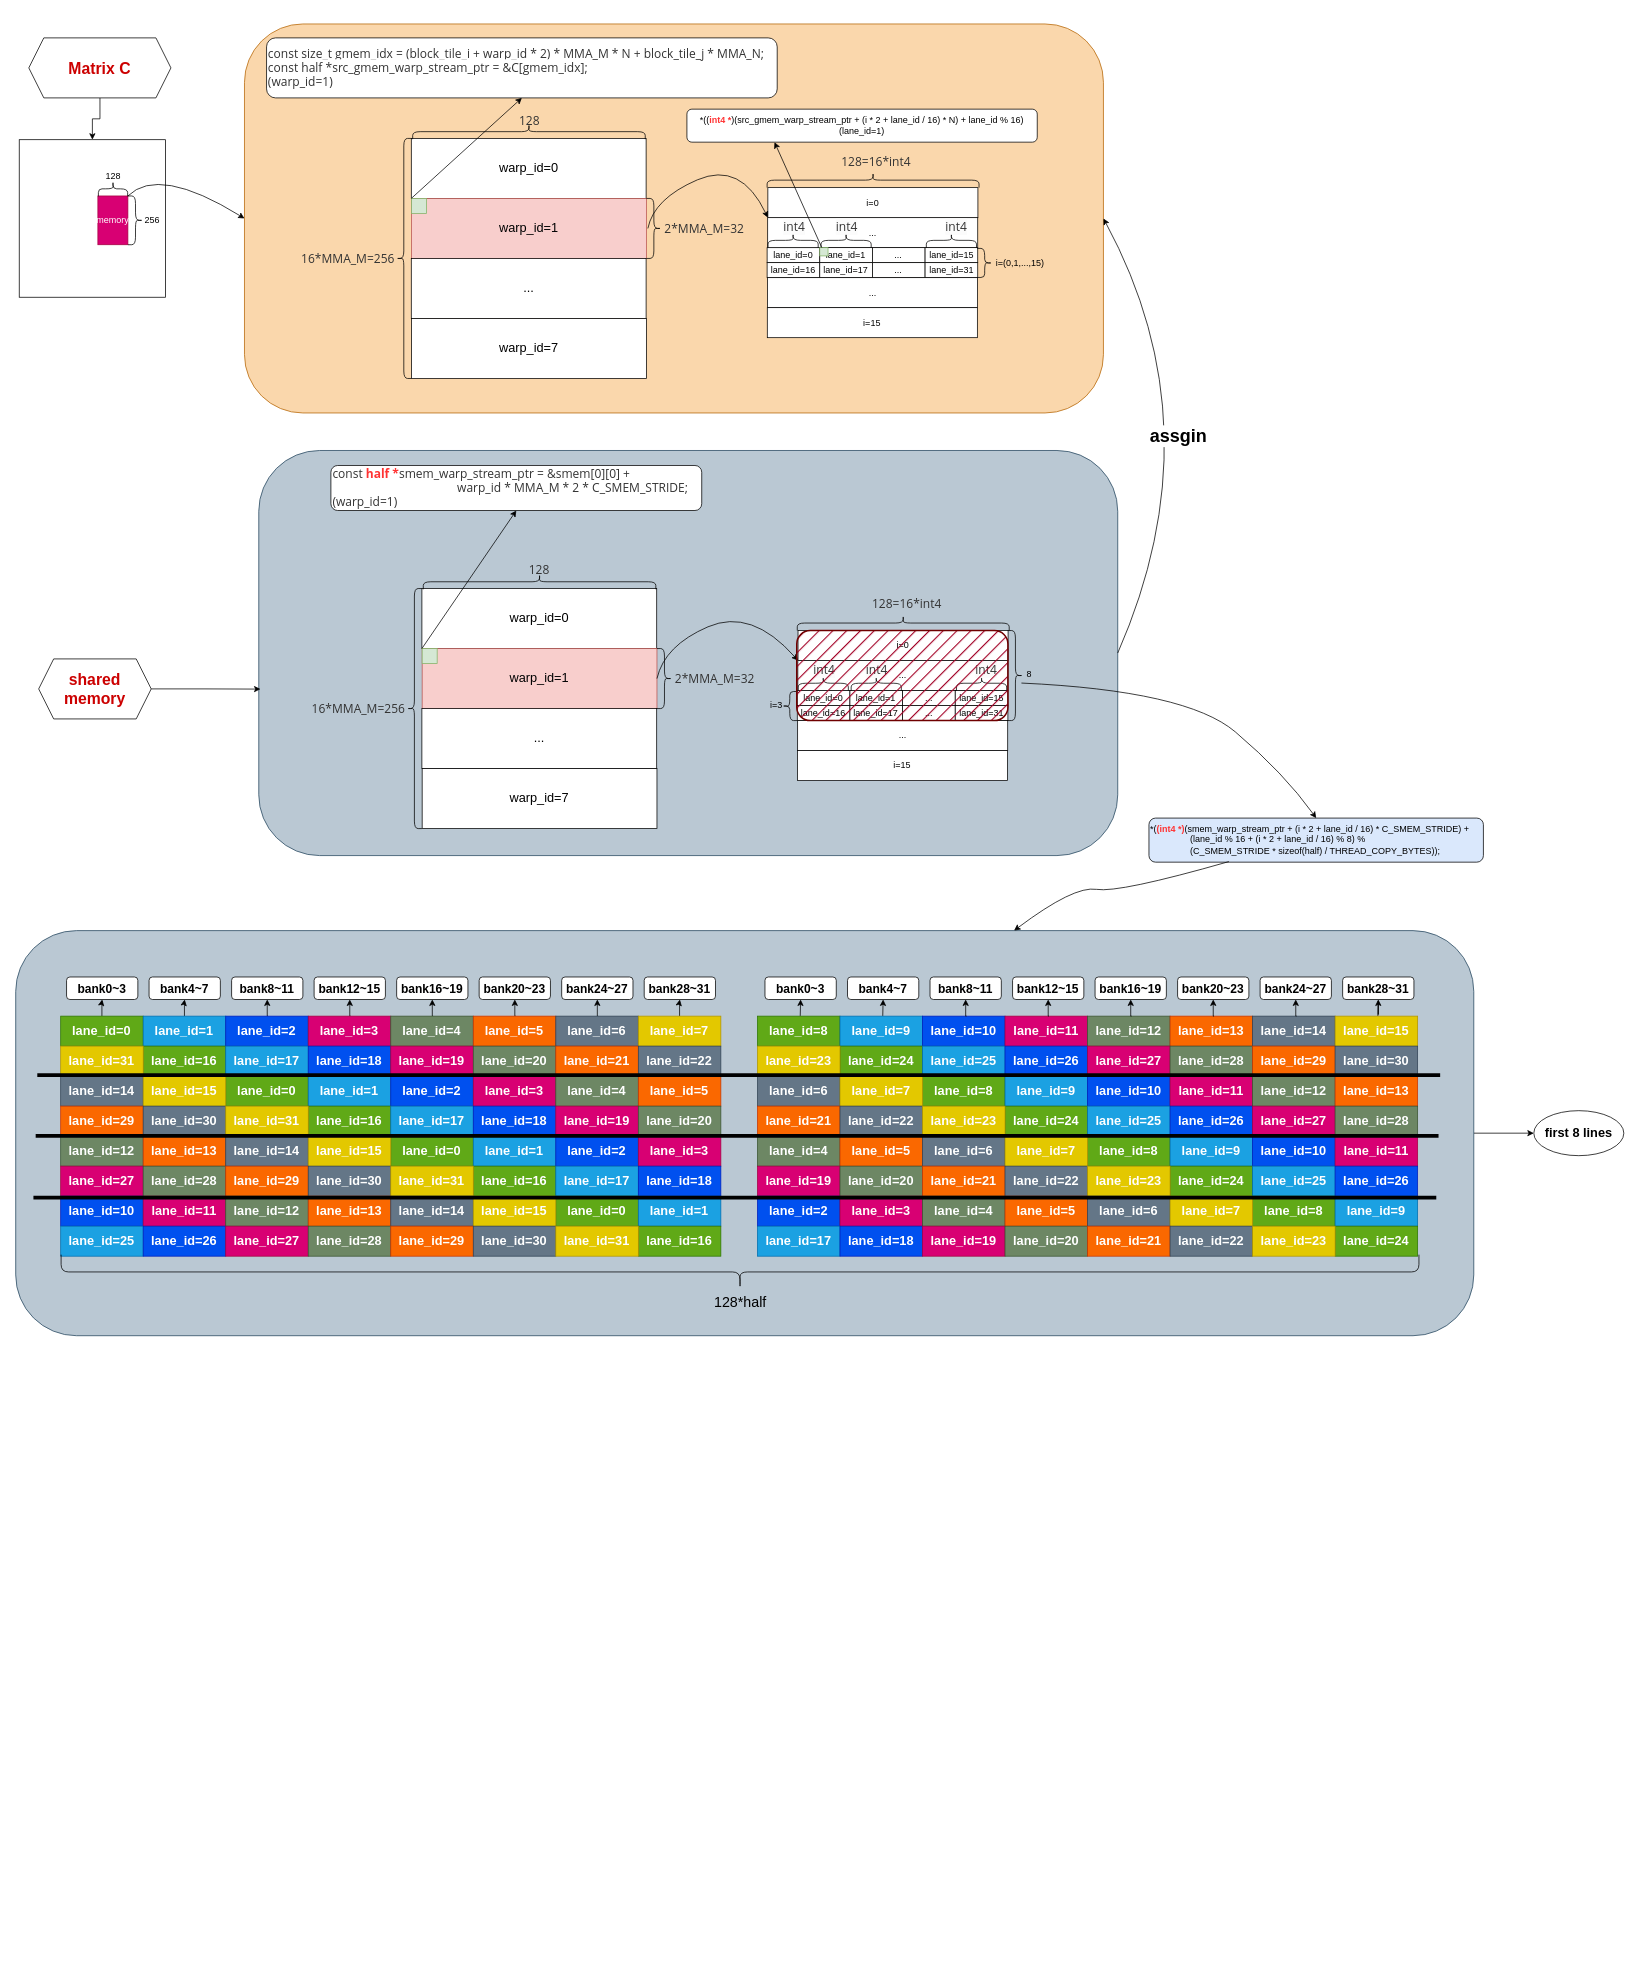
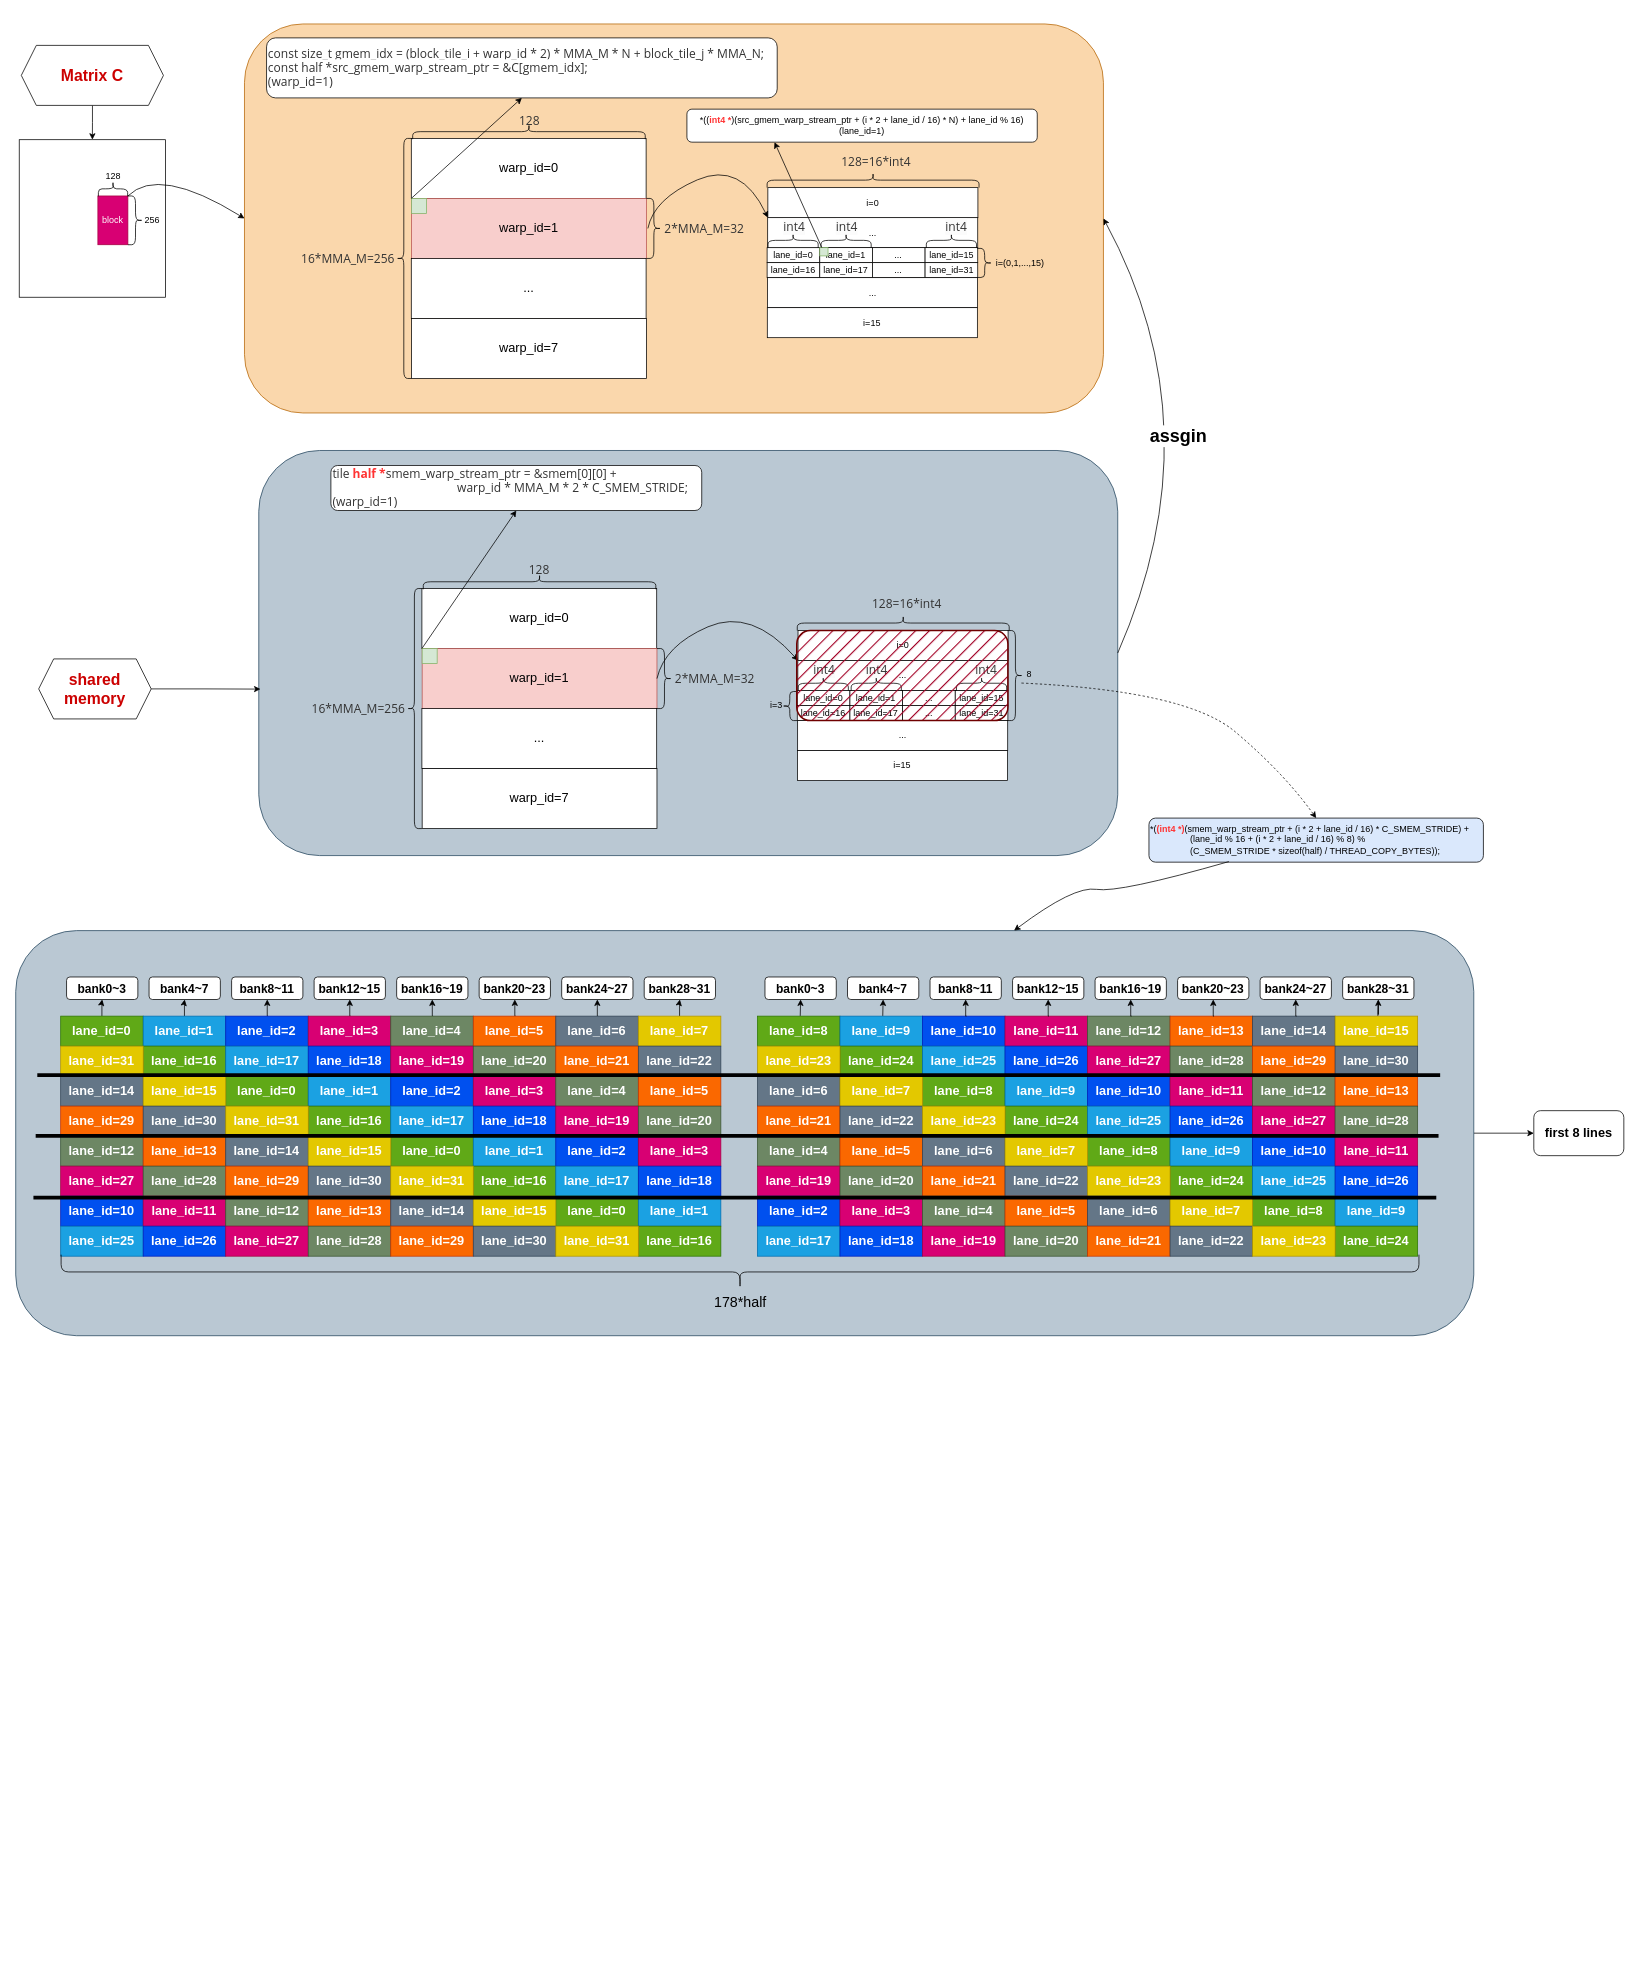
- <mxCell id="90" value="&lt;div&gt;&lt;font color=&quot;#cc0000&quot; style=&quot;font-size: 21px;&quot;&gt;&lt;b&gt;Matrix C&lt;/b&gt;&lt;/font&gt;&lt;/div&gt;" style="shape=hexagon;perimeter=hexagonPerimeter2;whiteSpace=wrap;html=1;fixedSize=1;" parent="1" vertex="1"><mxGeometry x="37.85" y="50" width="189.45" height="80" as="geometry" /></mxCell>
+ <mxCell id="90" value="&lt;div&gt;&lt;font color=&quot;#cc0000&quot; style=&quot;font-size: 21px;&quot;&gt;&lt;b&gt;Matrix C&lt;/b&gt;&lt;/font&gt;&lt;/div&gt;" style="shape=hexagon;perimeter=hexagonPerimeter2;whiteSpace=wrap;html=1;fixedSize=1;" parent="1" vertex="1"><mxGeometry x="27.85" y="60" width="189.45" height="80" as="geometry" /></mxCell>
- <mxCell id="42" value="memory" style="rounded=0;whiteSpace=wrap;html=1;fillColor=#d80073;fontColor=#ffffff;strokeColor=#A50040;" parent="1" vertex="1"><mxGeometry x="129.92" y="260.72" width="40" height="65" as="geometry" /></mxCell>
+ <mxCell id="42" value="block" style="rounded=0;whiteSpace=wrap;html=1;fillColor=#d80073;fontColor=#ffffff;strokeColor=#A50040;" parent="1" vertex="1"><mxGeometry x="129.92" y="260.72" width="40" height="65" as="geometry" /></mxCell>
- <mxCell id="6" value="&lt;span class=&quot;md-plain md-expand&quot; style=&quot;box-sizing: border-box; caret-color: rgb(51, 51, 51); font-family: &amp;quot;Open Sans&amp;quot;, &amp;quot;Clear Sans&amp;quot;, &amp;quot;Helvetica Neue&amp;quot;, Helvetica, Arial, &amp;quot;Segoe UI Emoji&amp;quot;, sans-serif; font-size: 16px; orphans: 4; white-space-collapse: preserve; text-size-adjust: auto;&quot;&gt;&lt;font color=&quot;#333333&quot;&gt;const&lt;/font&gt;&lt;b style=&quot;&quot;&gt;&lt;font color=&quot;#ff3333&quot;&gt; half *&lt;/font&gt;&lt;/b&gt;&lt;font color=&quot;#333333&quot;&gt;smem_warp_stream_ptr = &amp;amp;smem[0][0] &lt;/font&gt;&lt;/span&gt;&lt;span class=&quot;md-plain&quot; style=&quot;box-sizing: border-box; caret-color: rgb(51, 51, 51); color: rgb(51, 51, 51); font-family: &amp;quot;Open Sans&amp;quot;, &amp;quot;Clear Sans&amp;quot;, &amp;quot;Helvetica Neue&amp;quot;, Helvetica, Arial, &amp;quot;Segoe UI Emoji&amp;quot;, sans-serif; font-size: 16px; orphans: 4; white-space-collapse: preserve; text-size-adjust: auto;&quot;&gt;+ &lt;/span&gt;&lt;div&gt;&lt;span class=&quot;md-plain&quot; style=&quot;box-sizing: border-box; caret-color: rgb(51, 51, 51); color: rgb(51, 51, 51); font-family: &amp;quot;Open Sans&amp;quot;, &amp;quot;Clear Sans&amp;quot;, &amp;quot;Helvetica Neue&amp;quot;, Helvetica, Arial, &amp;quot;Segoe UI Emoji&amp;quot;, sans-serif; font-size: 16px; orphans: 4; white-space-collapse: preserve; text-size-adjust: auto;&quot;&gt;&lt;span style=&quot;white-space: pre;&quot;&gt;&#09;&lt;/span&gt;&lt;span style=&quot;white-space: pre;&quot;&gt;&#09;&lt;/span&gt;&lt;span style=&quot;white-space: pre;&quot;&gt;&#09;&lt;/span&gt;&lt;span style=&quot;white-space: pre;&quot;&gt;&#09;&lt;/span&gt;&lt;span style=&quot;white-space: pre;&quot;&gt;&#09;&lt;/span&gt;warp_id * MMA_M * 2 * C_SMEM_STRIDE;&lt;/span&gt;&lt;/div&gt;&lt;div&gt;&lt;span class=&quot;md-plain&quot; style=&quot;box-sizing: border-box; caret-color: rgb(51, 51, 51); color: rgb(51, 51, 51); font-family: &amp;quot;Open Sans&amp;quot;, &amp;quot;Clear Sans&amp;quot;, &amp;quot;Helvetica Neue&amp;quot;, Helvetica, Arial, &amp;quot;Segoe UI Emoji&amp;quot;, sans-serif; font-size: 16px; orphans: 4; white-space-collapse: preserve; text-size-adjust: auto;&quot;&gt;(warp_id=1)&lt;/span&gt;&lt;/div&gt;" style="rounded=1;whiteSpace=wrap;html=1;align=left;" parent="1" vertex="1"><mxGeometry x="440.54" y="620" width="494.3" height="60" as="geometry" /></mxCell>
+ <mxCell id="6" value="&lt;span class=&quot;md-plain md-expand&quot; style=&quot;box-sizing: border-box; caret-color: rgb(51, 51, 51); font-family: &amp;quot;Open Sans&amp;quot;, &amp;quot;Clear Sans&amp;quot;, &amp;quot;Helvetica Neue&amp;quot;, Helvetica, Arial, &amp;quot;Segoe UI Emoji&amp;quot;, sans-serif; font-size: 16px; orphans: 4; white-space-collapse: preserve; text-size-adjust: auto;&quot;&gt;&lt;font color=&quot;#333333&quot;&gt;tile&lt;/font&gt;&lt;b style=&quot;&quot;&gt;&lt;font color=&quot;#ff3333&quot;&gt; half *&lt;/font&gt;&lt;/b&gt;&lt;font color=&quot;#333333&quot;&gt;smem_warp_stream_ptr = &amp;amp;smem[0][0] &lt;/font&gt;&lt;/span&gt;&lt;span class=&quot;md-plain&quot; style=&quot;box-sizing: border-box; caret-color: rgb(51, 51, 51); color: rgb(51, 51, 51); font-family: &amp;quot;Open Sans&amp;quot;, &amp;quot;Clear Sans&amp;quot;, &amp;quot;Helvetica Neue&amp;quot;, Helvetica, Arial, &amp;quot;Segoe UI Emoji&amp;quot;, sans-serif; font-size: 16px; orphans: 4; white-space-collapse: preserve; text-size-adjust: auto;&quot;&gt;+ &lt;/span&gt;&lt;div&gt;&lt;span class=&quot;md-plain&quot; style=&quot;box-sizing: border-box; caret-color: rgb(51, 51, 51); color: rgb(51, 51, 51); font-family: &amp;quot;Open Sans&amp;quot;, &amp;quot;Clear Sans&amp;quot;, &amp;quot;Helvetica Neue&amp;quot;, Helvetica, Arial, &amp;quot;Segoe UI Emoji&amp;quot;, sans-serif; font-size: 16px; orphans: 4; white-space-collapse: preserve; text-size-adjust: auto;&quot;&gt;&lt;span style=&quot;white-space: pre;&quot;&gt;&#09;&lt;/span&gt;&lt;span style=&quot;white-space: pre;&quot;&gt;&#09;&lt;/span&gt;&lt;span style=&quot;white-space: pre;&quot;&gt;&#09;&lt;/span&gt;&lt;span style=&quot;white-space: pre;&quot;&gt;&#09;&lt;/span&gt;&lt;span style=&quot;white-space: pre;&quot;&gt;&#09;&lt;/span&gt;warp_id * MMA_M * 2 * C_SMEM_STRIDE;&lt;/span&gt;&lt;/div&gt;&lt;div&gt;&lt;span class=&quot;md-plain&quot; style=&quot;box-sizing: border-box; caret-color: rgb(51, 51, 51); color: rgb(51, 51, 51); font-family: &amp;quot;Open Sans&amp;quot;, &amp;quot;Clear Sans&amp;quot;, &amp;quot;Helvetica Neue&amp;quot;, Helvetica, Arial, &amp;quot;Segoe UI Emoji&amp;quot;, sans-serif; font-size: 16px; orphans: 4; white-space-collapse: preserve; text-size-adjust: auto;&quot;&gt;(warp_id=1)&lt;/span&gt;&lt;/div&gt;" style="rounded=1;whiteSpace=wrap;html=1;align=left;" parent="1" vertex="1"><mxGeometry x="440.54" y="620" width="494.3" height="60" as="geometry" /></mxCell>
- <mxCell id="263" value="" style="curved=1;endArrow=classic;html=1;rounded=0;exitX=0.161;exitY=0.867;exitDx=0;exitDy=0;exitPerimeter=0;entryX=0.5;entryY=0;entryDx=0;entryDy=0;" edge="1" parent="1" source="179" target="86"><mxGeometry width="50" height="50" relative="1" as="geometry"><mxPoint x="1681" y="1080" as="sourcePoint" /><mxPoint x="1731" y="1030" as="targetPoint" /><Array as="points"><mxPoint x="1581" y="920" /><mxPoint x="1711" y="1030" /></Array></mxGeometry></mxCell>
+ <mxCell id="263" value="" style="curved=1;endArrow=classic;html=1;rounded=0;exitX=0.161;exitY=0.867;exitDx=0;exitDy=0;exitPerimeter=0;entryX=0.5;entryY=0;entryDx=0;entryDy=0;dashed=1;" edge="1" parent="1" source="179" target="86"><mxGeometry width="50" height="50" relative="1" as="geometry"><mxPoint x="1681" y="1080" as="sourcePoint" /><mxPoint x="1731" y="1030" as="targetPoint" /><Array as="points"><mxPoint x="1581" y="920" /><mxPoint x="1711" y="1030" /></Array></mxGeometry></mxCell>
- <mxCell id="264" value="&lt;b&gt;&lt;font style=&quot;font-size: 17px;&quot;&gt;first 8 lines&lt;/font&gt;&lt;/b&gt;" style="ellipse;whiteSpace=wrap;html=1;" vertex="1" parent="1"><mxGeometry x="2044" y="1480" width="120" height="60" as="geometry" /></mxCell>
+ <mxCell id="264" value="&lt;b&gt;&lt;font style=&quot;font-size: 17px;&quot;&gt;first 8 lines&lt;/font&gt;&lt;/b&gt;" style="rounded=1;whiteSpace=wrap;html=1;" vertex="1" parent="1"><mxGeometry x="2044" y="1480" width="120" height="60" as="geometry" /></mxCell>
- <mxCell id="176" value="&lt;font style=&quot;font-size: 19px;&quot;&gt;128*half&lt;/font&gt;" style="text;html=1;align=center;verticalAlign=middle;resizable=0;points=[];autosize=1;strokeColor=none;fillColor=none;" vertex="1" parent="1"><mxGeometry x="940.89" y="1715.62" width="90" height="40" as="geometry" /></mxCell>
+ <mxCell id="176" value="&lt;font style=&quot;font-size: 19px;&quot;&gt;178*half&lt;/font&gt;" style="text;html=1;align=center;verticalAlign=middle;resizable=0;points=[];autosize=1;strokeColor=none;fillColor=none;" vertex="1" parent="1"><mxGeometry x="940.89" y="1715.62" width="90" height="40" as="geometry" /></mxCell>
